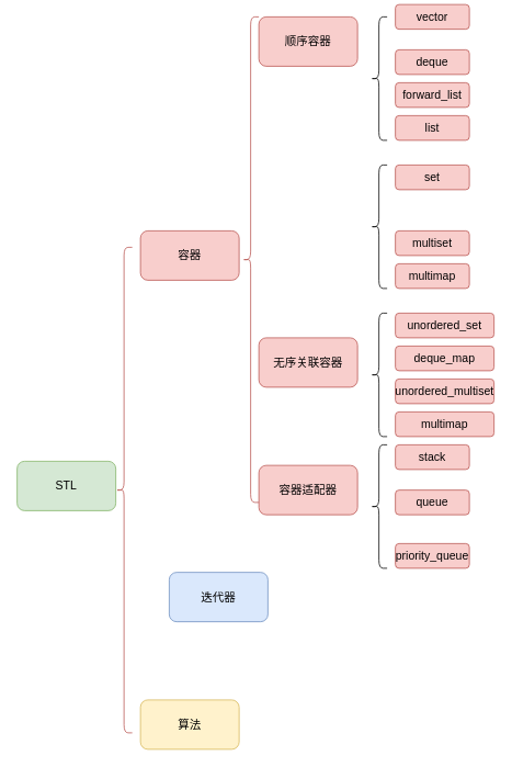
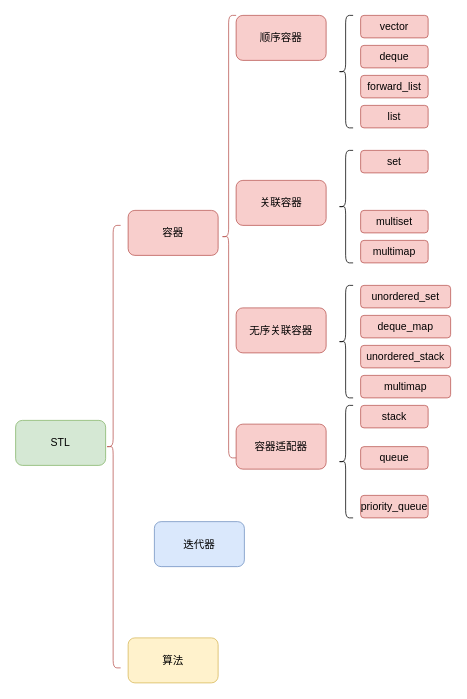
- <mxCell id="13" value="vector" style="rounded=1;whiteSpace=wrap;html=1;fontSize=14;fillColor=#f8cecc;strokeColor=#b85450;" vertex="1" parent="1"><mxGeometry x="480" y="5" width="90" height="30" as="geometry" /></mxCell>
+ <mxCell id="13" value="vector" style="rounded=1;whiteSpace=wrap;html=1;fontSize=14;fillColor=#f8cecc;strokeColor=#b85450;" vertex="1" parent="1"><mxGeometry x="480" y="20" width="90" height="30" as="geometry" /></mxCell>
+ <mxCell id="3" value="关联容器" style="rounded=1;whiteSpace=wrap;html=1;fontSize=14;fillColor=#f8cecc;strokeColor=#b85450;flipH=0;flipV=1;direction=east;" vertex="1" parent="1"><mxGeometry x="314" y="240" width="120" height="60" as="geometry" /></mxCell>
- <mxCell id="24" value="unordered_multiset" style="rounded=1;whiteSpace=wrap;html=1;fontSize=14;fillColor=#f8cecc;strokeColor=#b85450;" vertex="1" parent="1"><mxGeometry x="480" y="460" width="120" height="30" as="geometry" /></mxCell>
+ <mxCell id="24" value="unordered_stack" style="rounded=1;whiteSpace=wrap;html=1;fontSize=14;fillColor=#f8cecc;strokeColor=#b85450;" vertex="1" parent="1"><mxGeometry x="480" y="460" width="120" height="30" as="geometry" /></mxCell>
